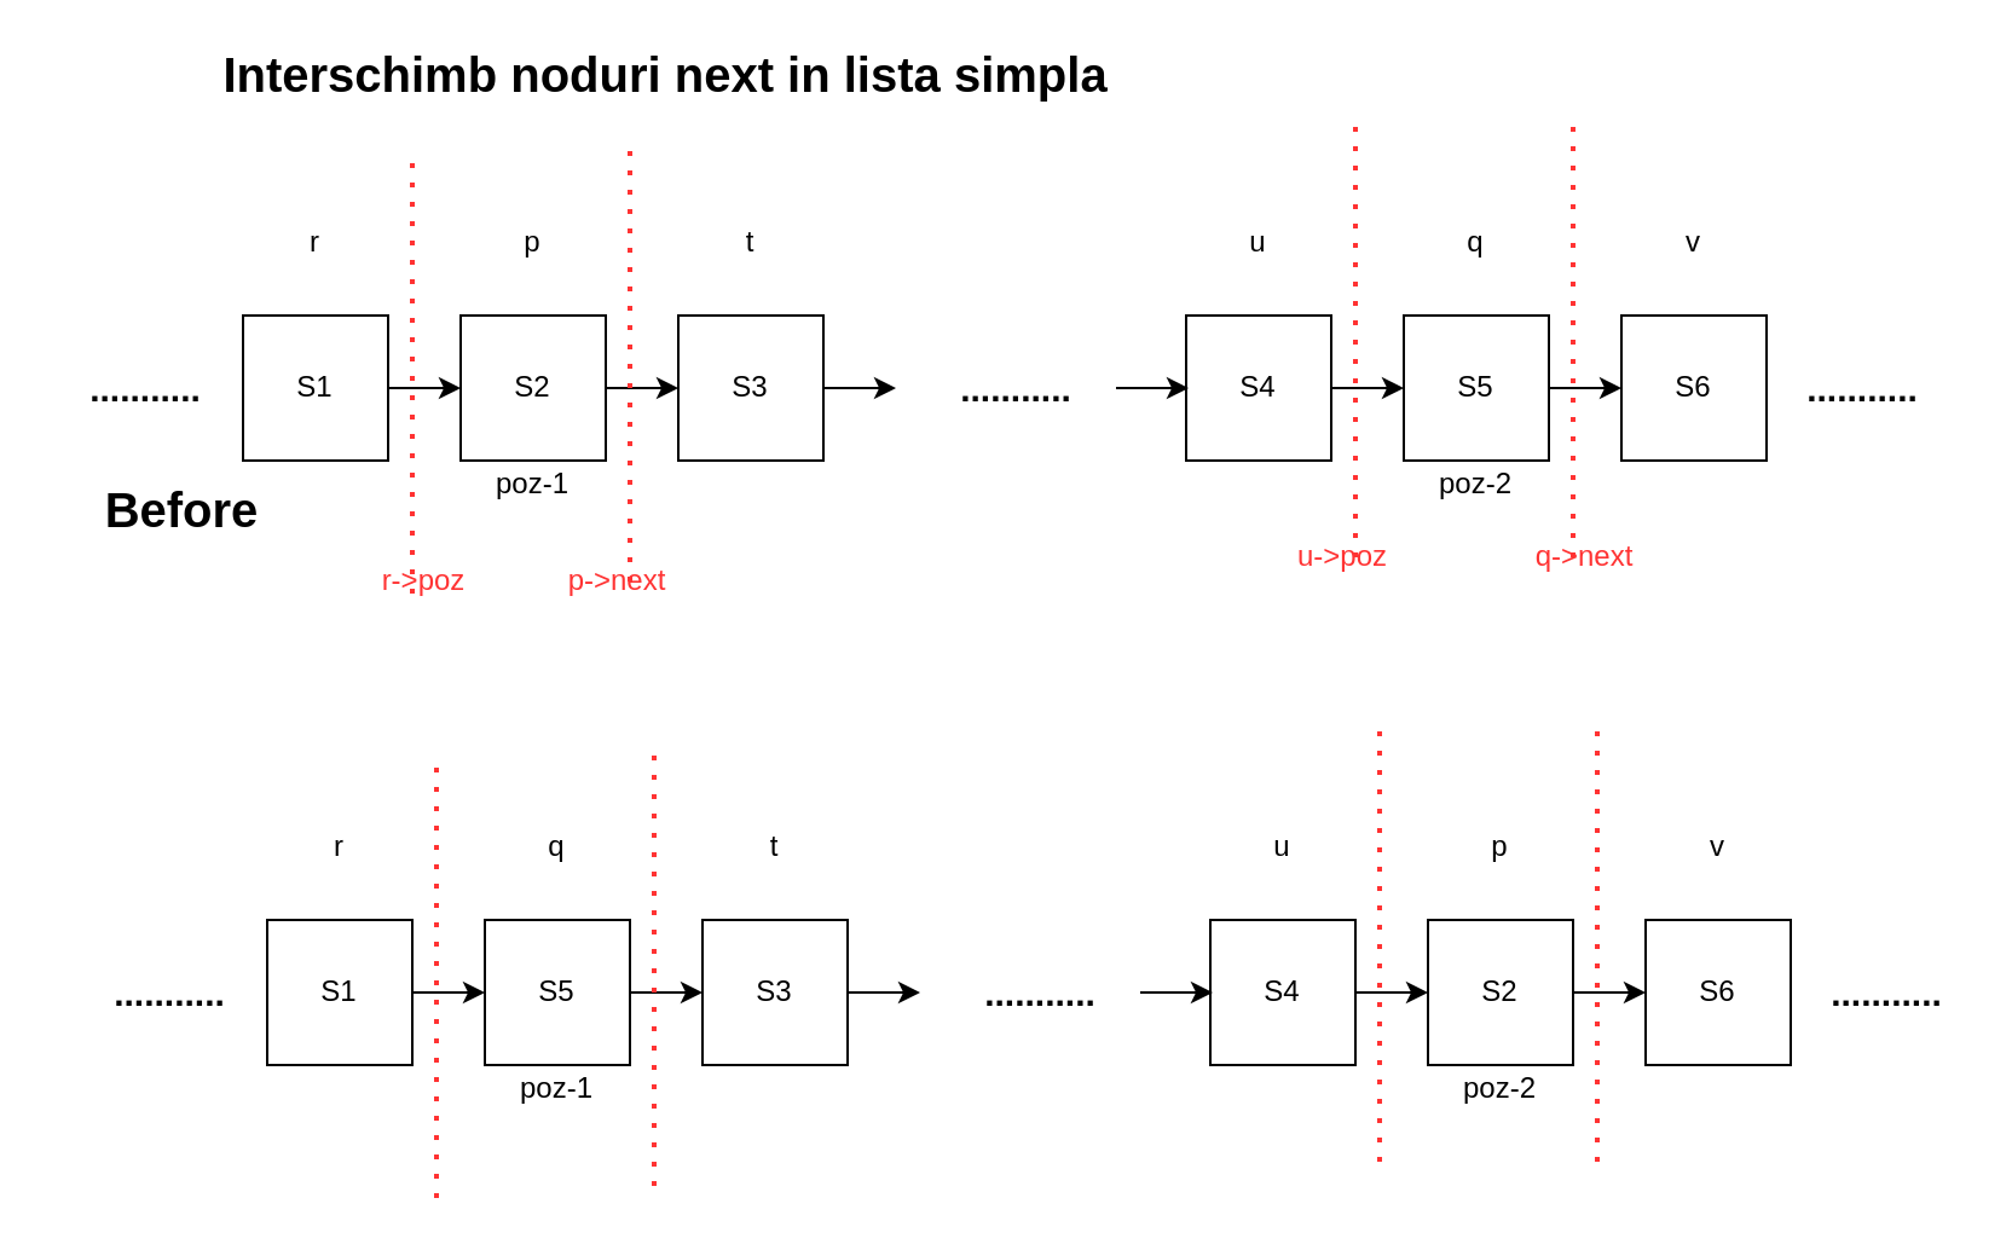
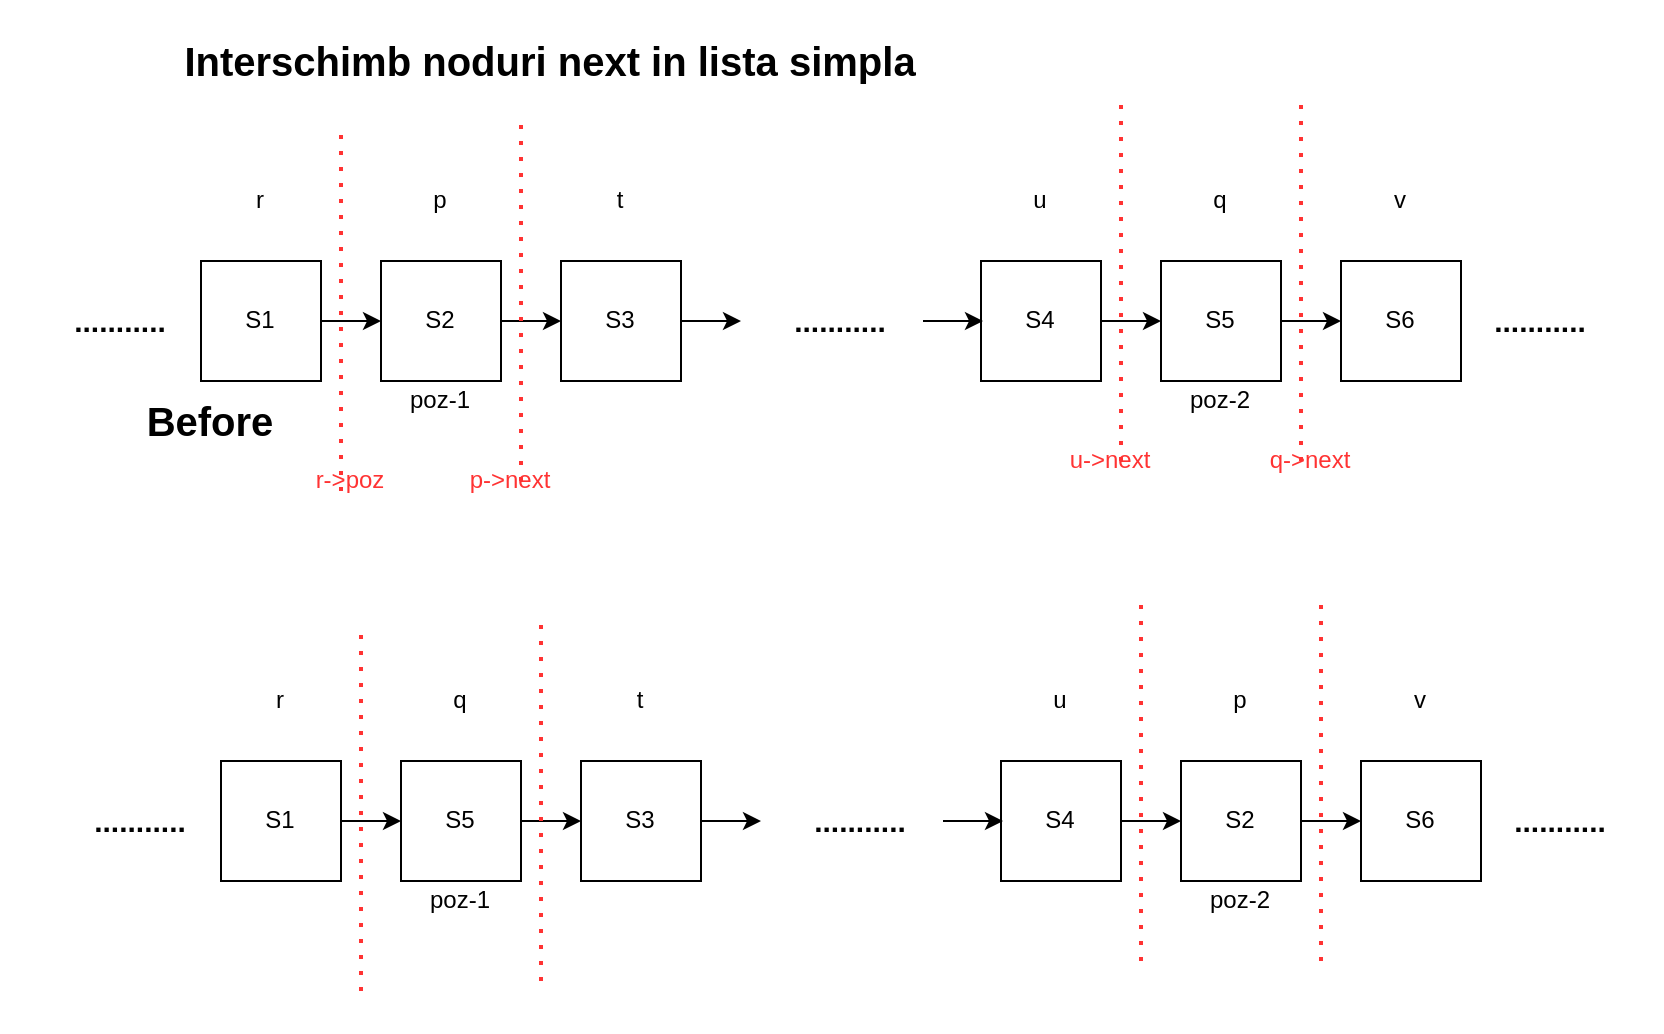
- <mxCell id="61" value="&lt;font size=&quot;1&quot; color=&quot;#000000&quot;&gt;&lt;b style=&quot;font-size: 20px&quot;&gt;Before&lt;/b&gt;&lt;/font&gt;" style="text;html=1;strokeColor=none;fillColor=none;align=center;verticalAlign=middle;whiteSpace=wrap;rounded=0;fontColor=#FF3333;" vertex="1" parent="1"><mxGeometry y="200" width="110" height="20" as="geometry" x="20" /></mxCell>
+ <mxCell id="61" value="&lt;font size=&quot;1&quot; color=&quot;#000000&quot;&gt;&lt;b style=&quot;font-size: 20px&quot;&gt;Before&lt;/b&gt;&lt;/font&gt;" style="text;html=1;strokeColor=none;fillColor=none;align=center;verticalAlign=middle;whiteSpace=wrap;rounded=0;fontColor=#FF3333;" vertex="1" parent="1"><mxGeometry x="50" y="200" width="110" height="20" as="geometry" /></mxCell>
- <mxCell id="52" value="u-&amp;gt;poz" style="text;html=1;strokeColor=none;align=center;verticalAlign=middle;whiteSpace=wrap;rounded=0;fontColor=#FF3333;" vertex="1" parent="1"><mxGeometry x="530" y="220" width="50" height="20" as="geometry" /></mxCell>
+ <mxCell id="52" value="u-&amp;gt;next" style="text;html=1;strokeColor=none;align=center;verticalAlign=middle;whiteSpace=wrap;rounded=0;fontColor=#FF3333;" vertex="1" parent="1"><mxGeometry x="530" y="220" width="50" height="20" as="geometry" /></mxCell>
